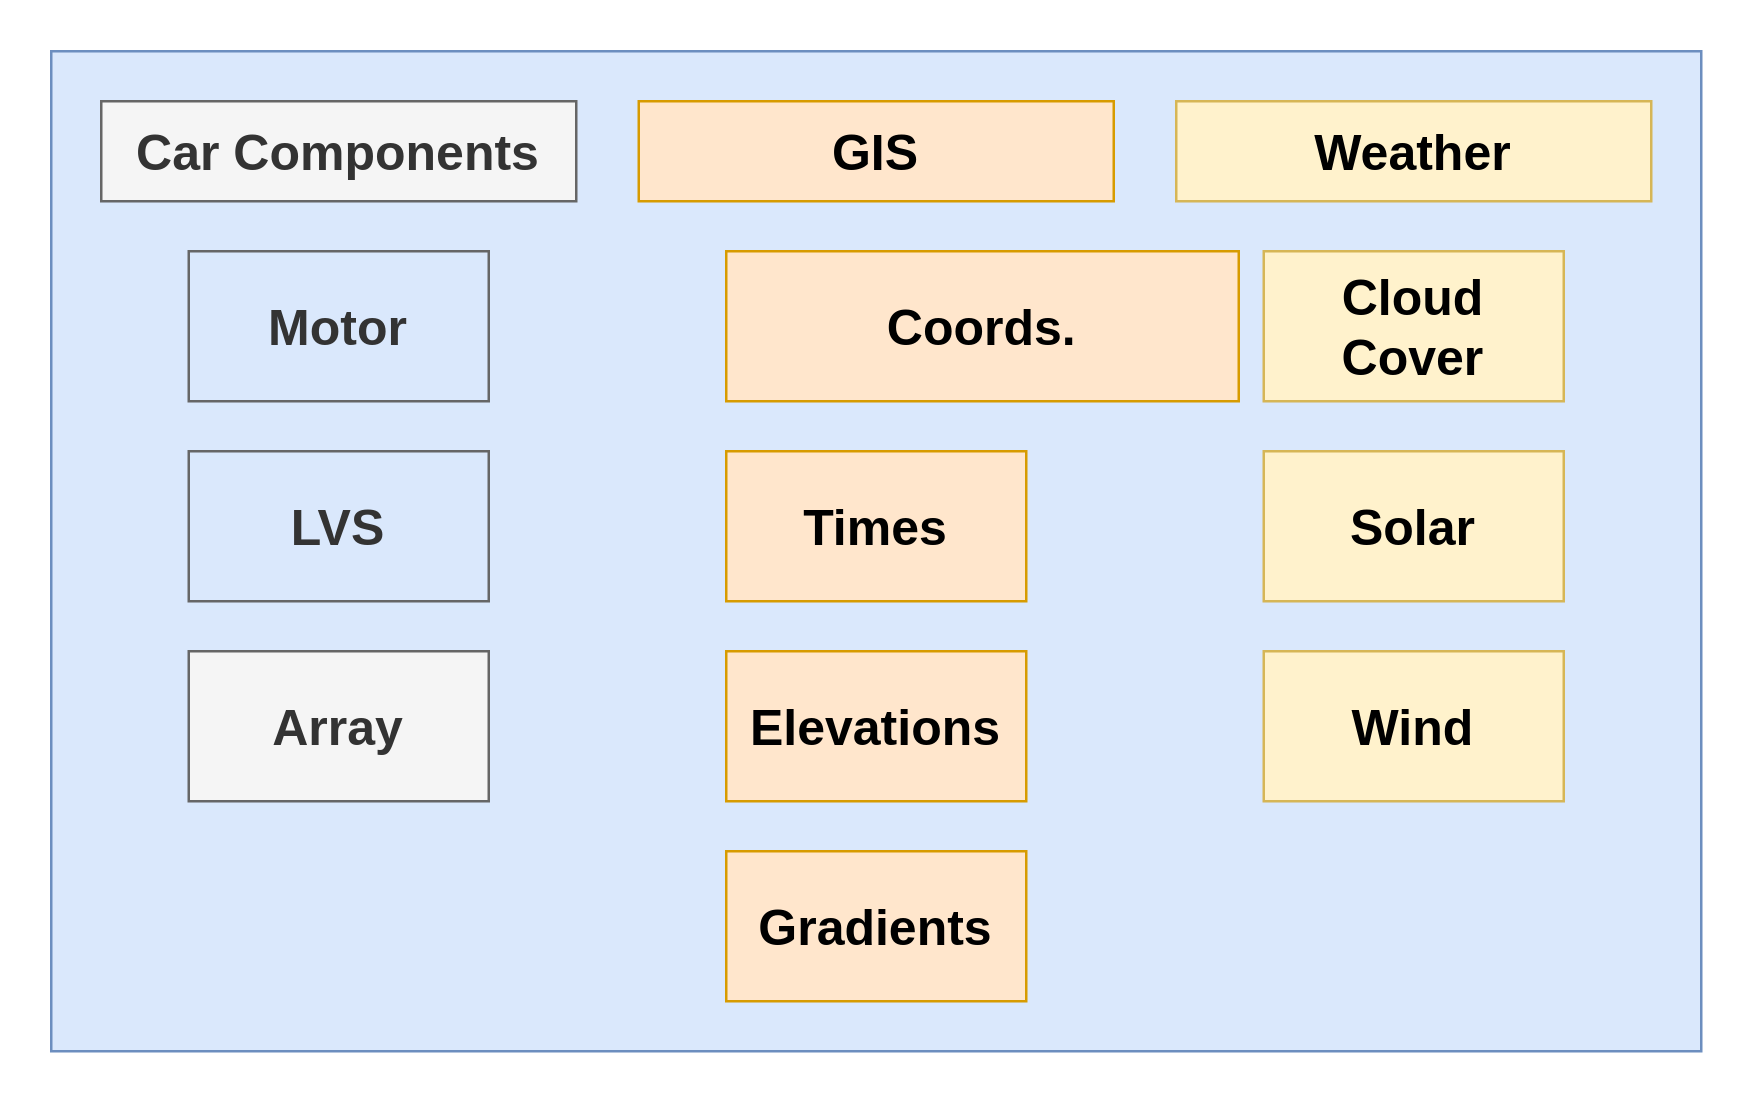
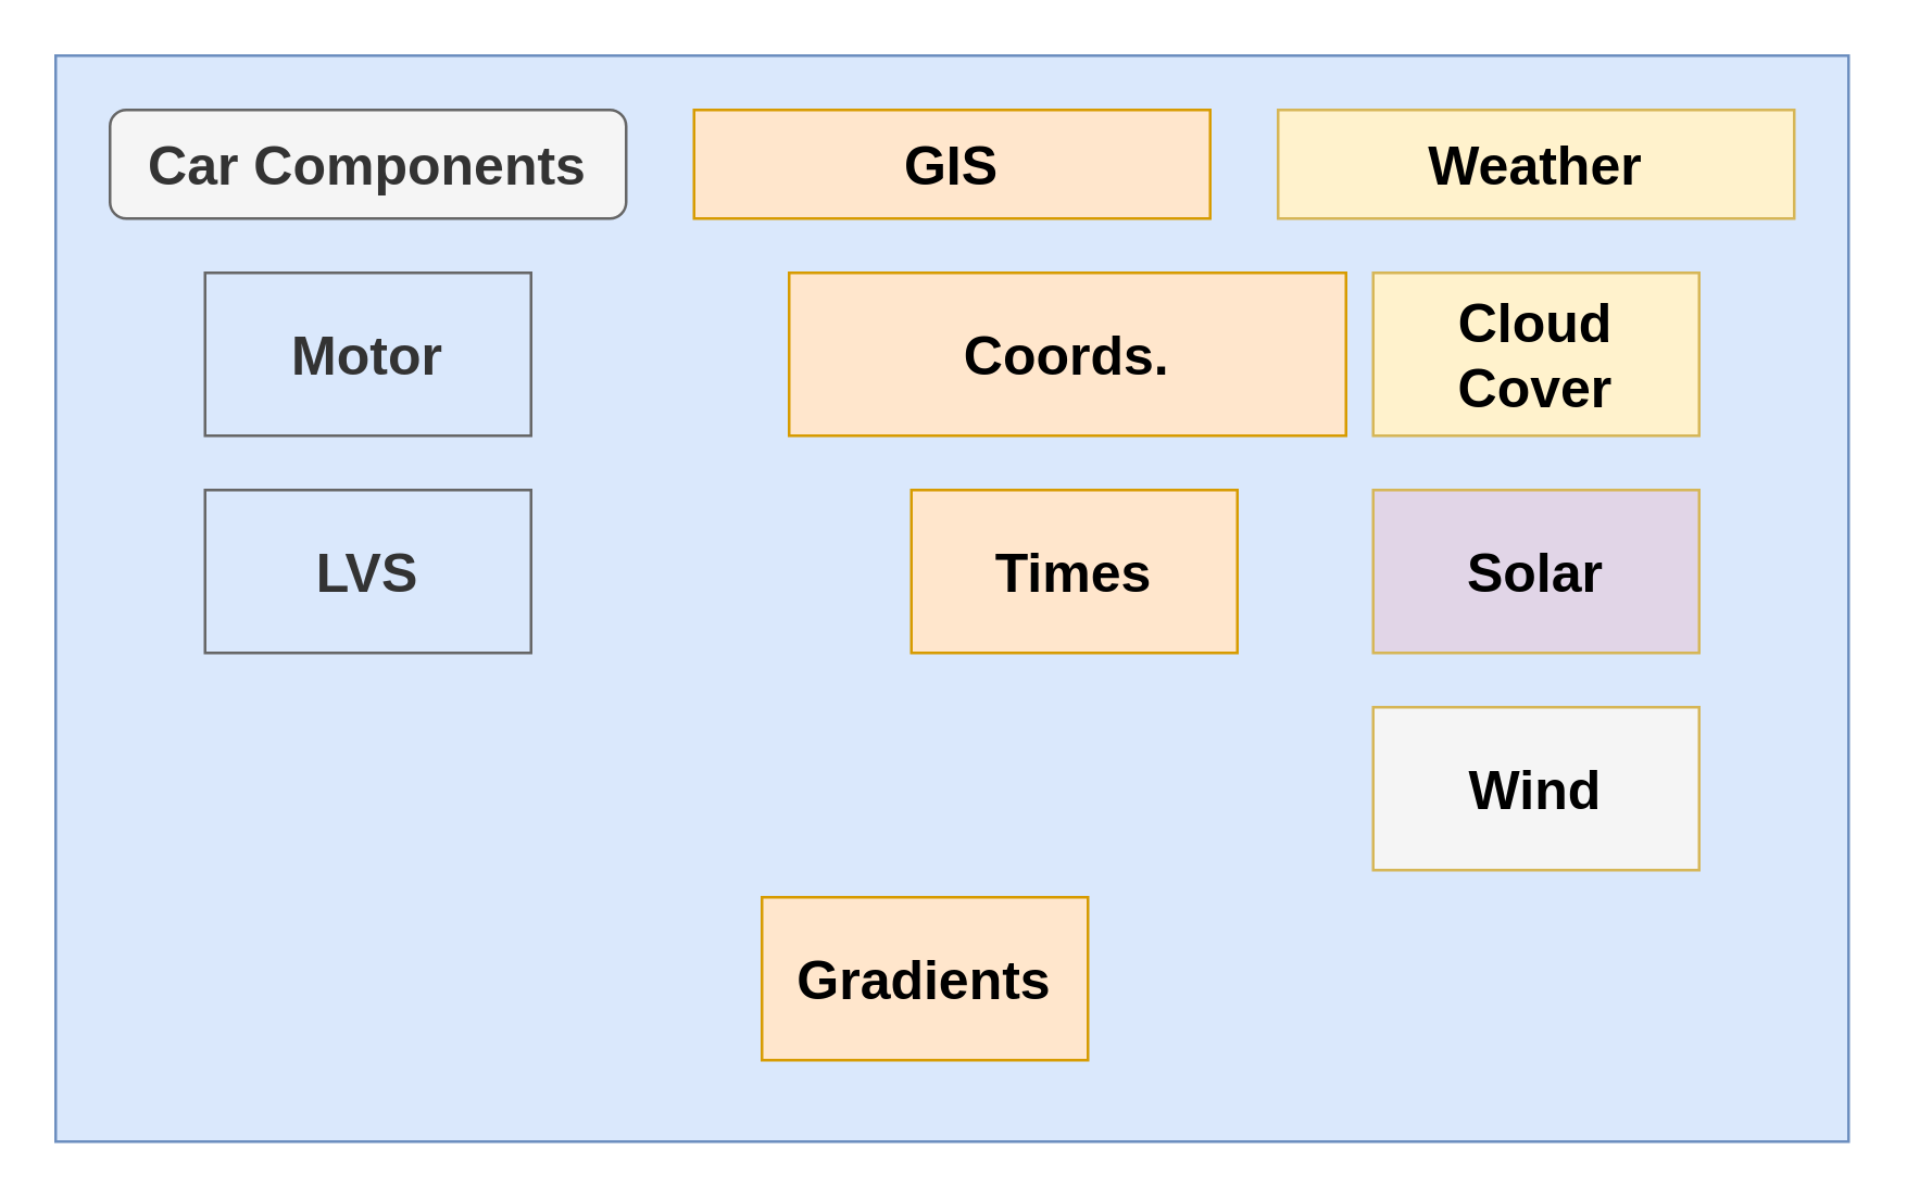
- <mxCell id="12" value="Car Components" style="rounded=0;whiteSpace=wrap;html=1;fontSize=20;fontStyle=1;fillColor=#f5f5f5;strokeColor=#666666;fontColor=#333333;" vertex="1" parent="1"><mxGeometry x="40" y="40" width="190" height="40" as="geometry" /></mxCell>
+ <mxCell id="12" value="Car Components" style="whiteSpace=wrap;html=1;fontSize=20;fontStyle=1;fillColor=#f5f5f5;strokeColor=#666666;fontColor=#333333;rounded=1;" vertex="1" parent="1"><mxGeometry x="40" y="40" width="190" height="40" as="geometry" /></mxCell>
- <mxCell id="4" value="&lt;b&gt;Times&lt;/b&gt;" style="rounded=0;whiteSpace=wrap;html=1;fontSize=20;fillColor=#ffe6cc;strokeColor=#d79b00;" vertex="1" parent="1"><mxGeometry x="290" y="180" width="120" height="60" as="geometry" /></mxCell>
+ <mxCell id="4" value="&lt;b&gt;Times&lt;/b&gt;" style="rounded=0;whiteSpace=wrap;html=1;fontSize=20;fillColor=#ffe6cc;strokeColor=#d79b00;" vertex="1" parent="1"><mxGeometry x="335" y="180" width="120" height="60" as="geometry" /></mxCell>
- <mxCell id="9" value="&lt;b&gt;Solar&lt;/b&gt;" style="rounded=0;whiteSpace=wrap;html=1;fontSize=20;fillColor=#fff2cc;strokeColor=#d6b656;" vertex="1" parent="1"><mxGeometry x="505" y="180" width="120" height="60" as="geometry" /></mxCell>
+ <mxCell id="9" value="&lt;b&gt;Solar&lt;/b&gt;" style="rounded=0;whiteSpace=wrap;html=1;fontSize=20;fillColor=#e1d5e7;strokeColor=#d6b656;" vertex="1" parent="1"><mxGeometry x="505" y="180" width="120" height="60" as="geometry" /></mxCell>
- <mxCell id="14" value="&lt;b&gt;Array&lt;/b&gt;" style="rounded=0;whiteSpace=wrap;html=1;fontSize=20;fillColor=#f5f5f5;strokeColor=#666666;fontColor=#333333;" vertex="1" parent="1"><mxGeometry x="75" y="260" width="120" height="60" as="geometry" /></mxCell>
- <mxCell id="5" value="&lt;b&gt;Elevations&lt;/b&gt;" style="rounded=0;whiteSpace=wrap;html=1;fontSize=20;fillColor=#ffe6cc;strokeColor=#d79b00;" vertex="1" parent="1"><mxGeometry x="290" y="260" width="120" height="60" as="geometry" /></mxCell>
- <mxCell id="10" value="&lt;b&gt;Wind&lt;/b&gt;" style="rounded=0;whiteSpace=wrap;html=1;fontSize=20;fillColor=#fff2cc;strokeColor=#d6b656;" vertex="1" parent="1"><mxGeometry x="505" y="260" width="120" height="60" as="geometry" /></mxCell>
+ <mxCell id="10" value="&lt;b&gt;Wind&lt;/b&gt;" style="rounded=0;whiteSpace=wrap;html=1;fontSize=20;fillColor=#f5f5f5;strokeColor=#d6b656;" vertex="1" parent="1"><mxGeometry x="505" y="260" width="120" height="60" as="geometry" /></mxCell>
- <mxCell id="8" value="&lt;b&gt;Gradients&lt;/b&gt;" style="rounded=0;whiteSpace=wrap;html=1;fontSize=20;fillColor=#ffe6cc;strokeColor=#d79b00;" vertex="1" parent="1"><mxGeometry x="290" y="340" width="120" height="60" as="geometry" /></mxCell>
+ <mxCell id="8" value="&lt;b&gt;Gradients&lt;/b&gt;" style="rounded=0;whiteSpace=wrap;html=1;fontSize=20;fillColor=#ffe6cc;strokeColor=#d79b00;" vertex="1" parent="1"><mxGeometry x="280" y="330" width="120" height="60" as="geometry" /></mxCell>
